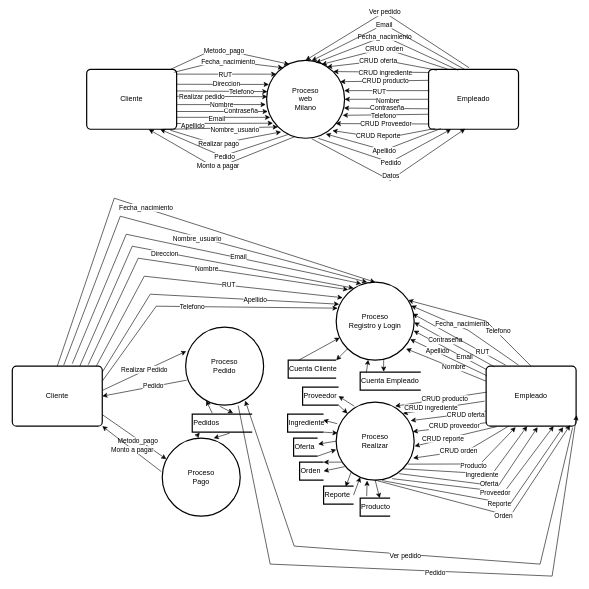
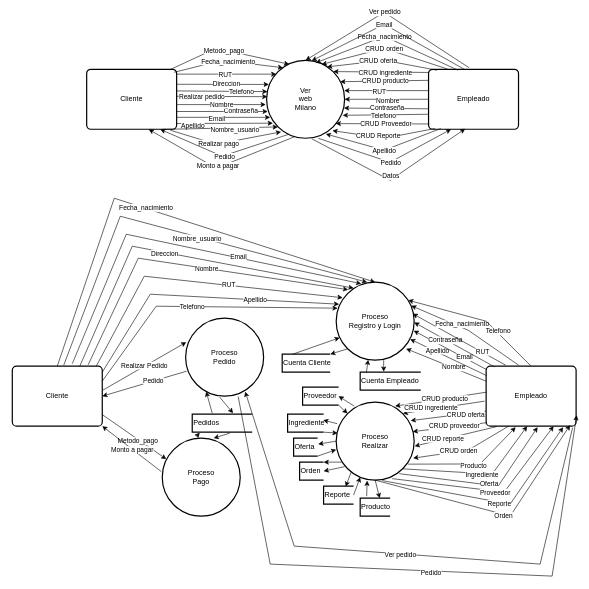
- <mxCell id="4" value="Proceso&lt;br&gt;web&lt;br&gt;Milano" style="strokeWidth=2;html=1;shape=mxgraph.flowchart.start_2;whiteSpace=wrap;" vertex="1" parent="1"><mxGeometry x="444" y="100" width="130" height="130" as="geometry" /></mxCell>
+ <mxCell id="4" value="Ver&lt;br&gt;web&lt;br&gt;Milano" style="strokeWidth=2;html=1;shape=mxgraph.flowchart.start_2;whiteSpace=wrap;" vertex="1" parent="1"><mxGeometry x="444" y="100" width="130" height="130" as="geometry" /></mxCell>
- <mxCell id="7" value="Proceso&lt;br&gt;Pedido" style="strokeWidth=2;html=1;shape=mxgraph.flowchart.start_2;whiteSpace=wrap;" vertex="1" parent="1"><mxGeometry x="309" y="545" width="130" height="130" as="geometry" /></mxCell>
+ <mxCell id="7" value="Proceso&lt;br&gt;Pedido" style="strokeWidth=2;html=1;shape=mxgraph.flowchart.start_2;whiteSpace=wrap;" vertex="1" parent="1"><mxGeometry x="309" y="530" width="130" height="130" as="geometry" /></mxCell>
- <mxCell id="94" value="Cuenta Cliente" style="strokeWidth=2;html=1;shape=mxgraph.flowchart.annotation_1;align=left;pointerEvents=1;" vertex="1" parent="1"><mxGeometry x="480" y="600" width="80" height="30" as="geometry" /></mxCell>
+ <mxCell id="94" value="Cuenta Cliente" style="strokeWidth=2;html=1;shape=mxgraph.flowchart.annotation_1;align=left;pointerEvents=1;" vertex="1" parent="1"><mxGeometry x="470" y="590" width="80" height="30" as="geometry" /></mxCell>
